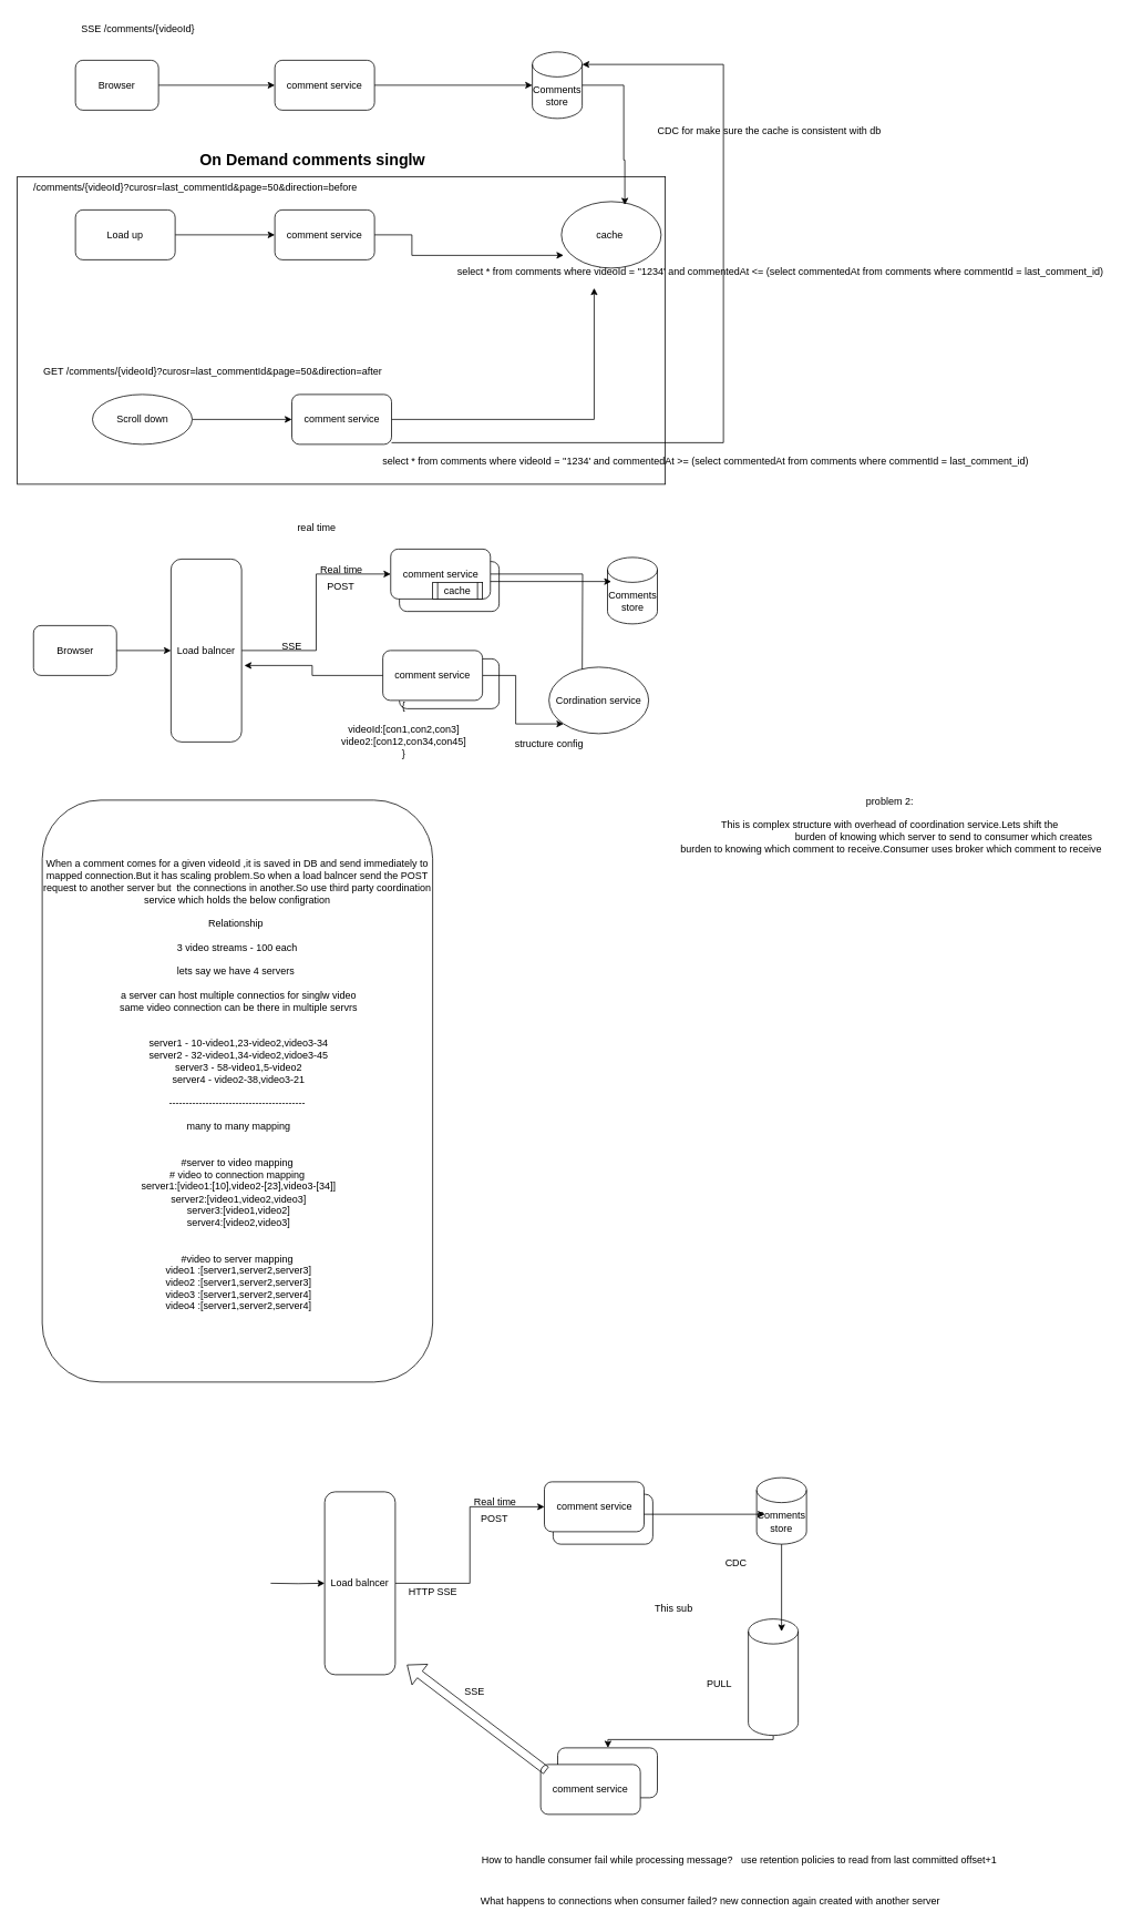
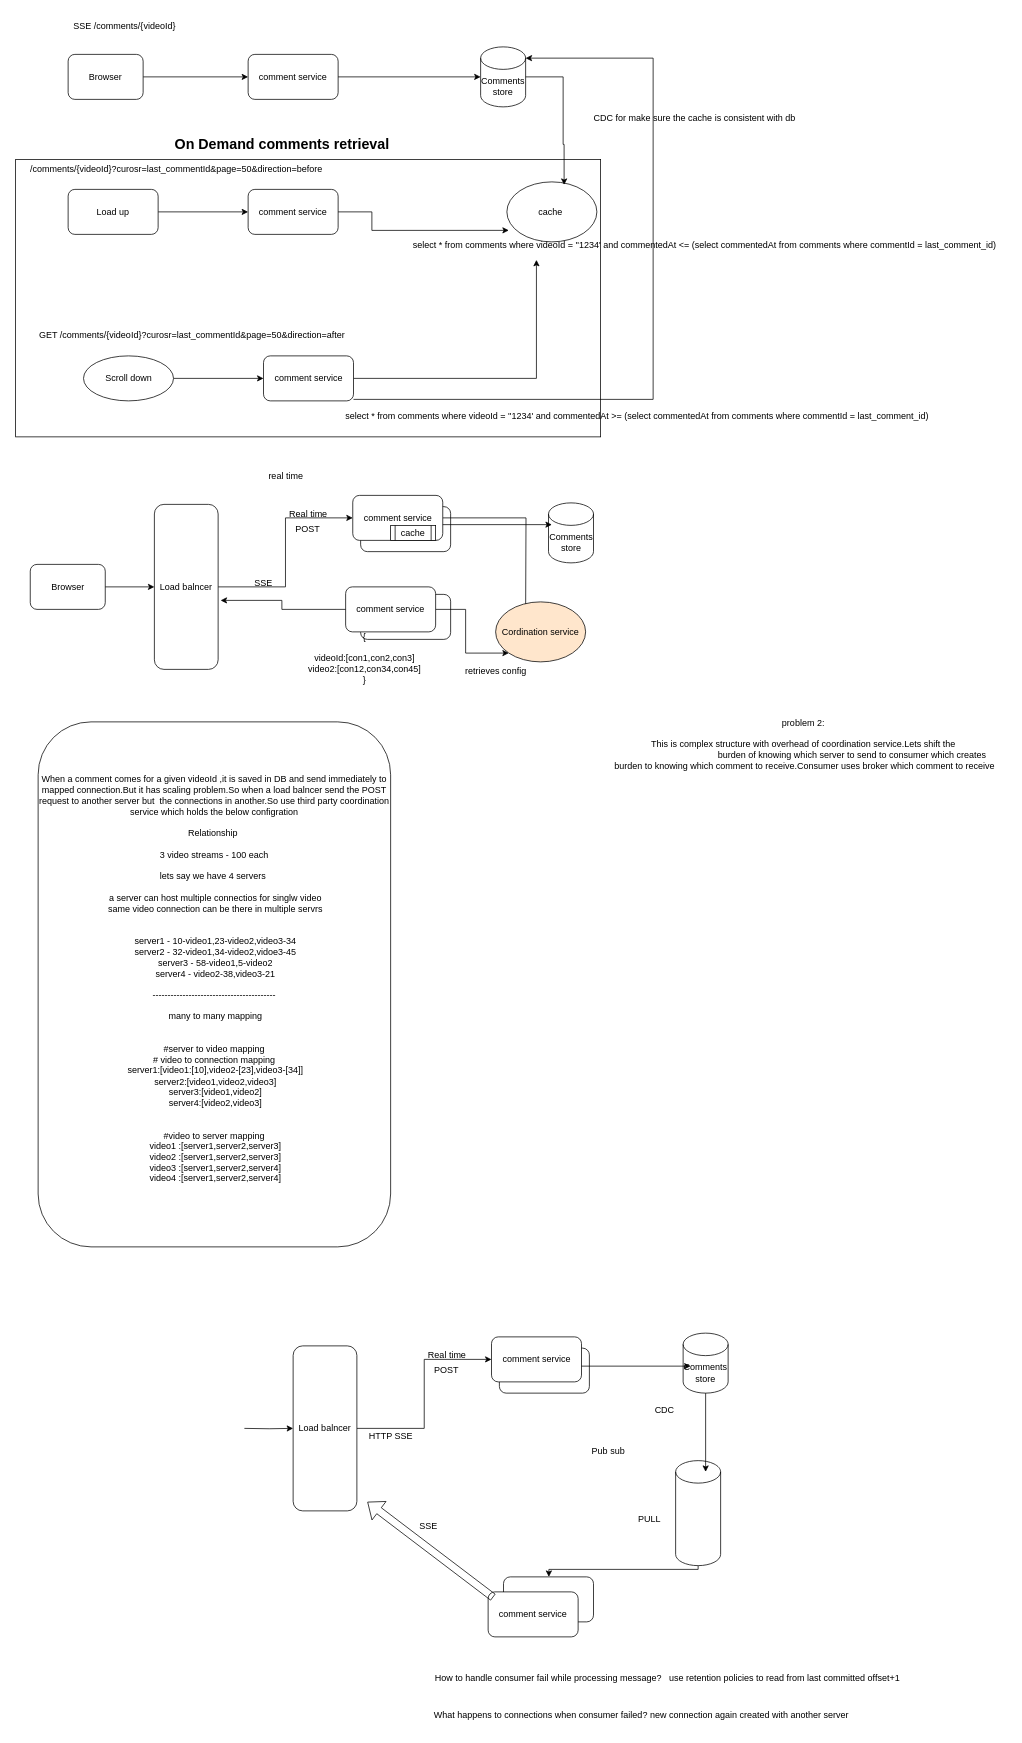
- <mxCell id="20" value="&lt;b&gt;&lt;font style=&quot;font-size: 19px;&quot;&gt;On Demand comments singlw&lt;/font&gt;&lt;/b&gt;" style="text;html=1;align=center;verticalAlign=middle;resizable=0;points=[];autosize=1;strokeColor=none;fillColor=none;" vertex="1" parent="1"><mxGeometry x="220" y="172" width="310" height="40" as="geometry" /></mxCell>
+ <mxCell id="20" value="&lt;b&gt;&lt;font style=&quot;font-size: 19px;&quot;&gt;On Demand comments retrieval&lt;/font&gt;&lt;/b&gt;" style="text;html=1;align=center;verticalAlign=middle;resizable=0;points=[];autosize=1;strokeColor=none;fillColor=none;" vertex="1" parent="1"><mxGeometry x="220" y="172" width="310" height="40" as="geometry" /></mxCell>
- <mxCell id="39" value="Cordination service" style="ellipse;whiteSpace=wrap;html=1;" vertex="1" parent="1"><mxGeometry x="660" y="802" width="120" height="80" as="geometry" /></mxCell>
+ <mxCell id="39" value="Cordination service" style="ellipse;whiteSpace=wrap;html=1;fillColor=#ffe6cc;" vertex="1" parent="1"><mxGeometry x="660" y="802" width="120" height="80" as="geometry" /></mxCell>
- <mxCell id="41" value="structure config" style="text;html=1;align=center;verticalAlign=middle;resizable=0;points=[];autosize=1;strokeColor=none;fillColor=none;" vertex="1" parent="1"><mxGeometry x="610" y="880" width="100" height="30" as="geometry" /></mxCell>
+ <mxCell id="41" value="retrieves config" style="text;html=1;align=center;verticalAlign=middle;resizable=0;points=[];autosize=1;strokeColor=none;fillColor=none;" vertex="1" parent="1"><mxGeometry x="610" y="880" width="100" height="30" as="geometry" /></mxCell>
- <mxCell id="56" value="This sub" style="text;html=1;align=center;verticalAlign=middle;resizable=0;points=[];autosize=1;strokeColor=none;fillColor=none;" vertex="1" parent="1"><mxGeometry x="775" y="1920" width="70" height="30" as="geometry" /></mxCell>
+ <mxCell id="56" value="Pub sub" style="text;html=1;align=center;verticalAlign=middle;resizable=0;points=[];autosize=1;strokeColor=none;fillColor=none;" vertex="1" parent="1"><mxGeometry x="775" y="1920" width="70" height="30" as="geometry" /></mxCell>
